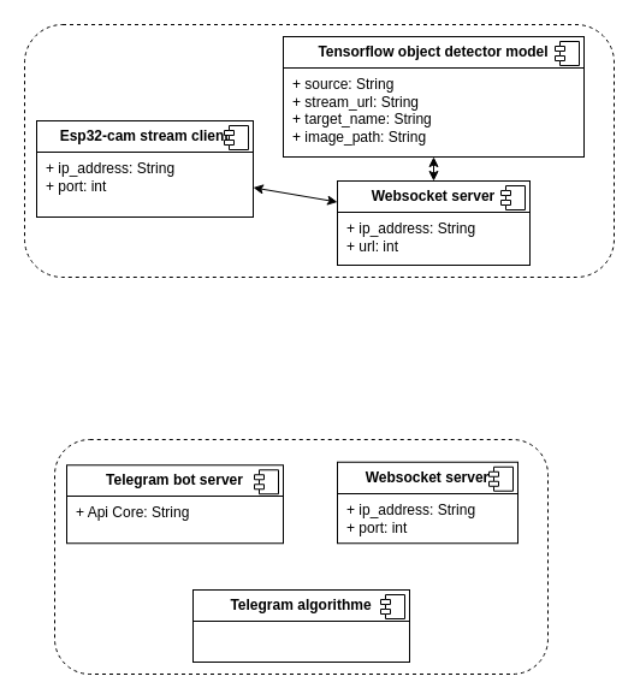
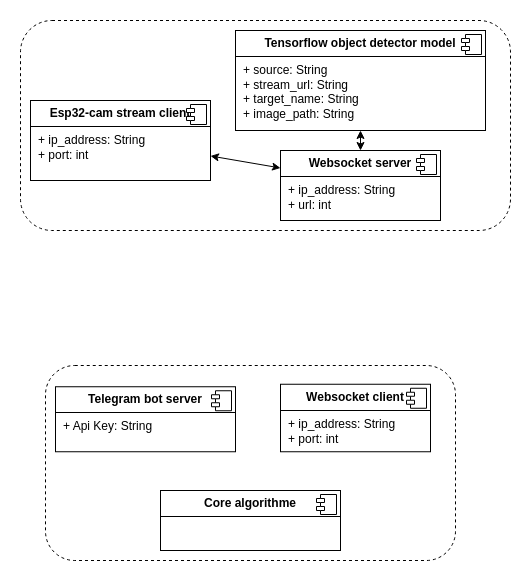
- <mxCell id="10" value="&lt;p style=&quot;margin:0px;margin-top:6px;text-align:center;&quot;&gt;&lt;b&gt;Websocket server&lt;/b&gt;&lt;/p&gt;&lt;hr size=&quot;1&quot; style=&quot;border-style:solid;&quot;&gt;&lt;p style=&quot;margin:0px;margin-left:8px;&quot;&gt;+ ip_address: String&lt;br&gt;+ port: int&lt;/p&gt;" style="align=left;overflow=fill;html=1;dropTarget=0;whiteSpace=wrap;" vertex="1" parent="1"><mxGeometry x="280" y="383.75" width="150" height="67.5" as="geometry" /></mxCell>
+ <mxCell id="10" value="&lt;p style=&quot;margin:0px;margin-top:6px;text-align:center;&quot;&gt;&lt;b&gt;Websocket client&lt;/b&gt;&lt;/p&gt;&lt;hr size=&quot;1&quot; style=&quot;border-style:solid;&quot;&gt;&lt;p style=&quot;margin:0px;margin-left:8px;&quot;&gt;+ ip_address: String&lt;br&gt;+ port: int&lt;/p&gt;" style="align=left;overflow=fill;html=1;dropTarget=0;whiteSpace=wrap;" vertex="1" parent="1"><mxGeometry x="280" y="383.75" width="150" height="67.5" as="geometry" /></mxCell>
- <mxCell id="12" value="&lt;p style=&quot;margin:0px;margin-top:6px;text-align:center;&quot;&gt;&lt;b&gt;Telegram bot server&lt;/b&gt;&lt;/p&gt;&lt;hr size=&quot;1&quot; style=&quot;border-style:solid;&quot;&gt;&lt;p style=&quot;margin:0px;margin-left:8px;&quot;&gt;+ Api Core: String&lt;br&gt;&lt;/p&gt;" style="align=left;overflow=fill;html=1;dropTarget=0;whiteSpace=wrap;" vertex="1" parent="1"><mxGeometry x="55" y="386.25" width="180" height="65" as="geometry" /></mxCell>
+ <mxCell id="12" value="&lt;p style=&quot;margin:0px;margin-top:6px;text-align:center;&quot;&gt;&lt;b&gt;Telegram bot server&lt;/b&gt;&lt;/p&gt;&lt;hr size=&quot;1&quot; style=&quot;border-style:solid;&quot;&gt;&lt;p style=&quot;margin:0px;margin-left:8px;&quot;&gt;+ Api Key: String&lt;br&gt;&lt;/p&gt;" style="align=left;overflow=fill;html=1;dropTarget=0;whiteSpace=wrap;" vertex="1" parent="1"><mxGeometry x="55" y="386.25" width="180" height="65" as="geometry" /></mxCell>
- <mxCell id="14" value="&lt;p style=&quot;margin:0px;margin-top:6px;text-align:center;&quot;&gt;&lt;b&gt;Telegram algorithme&lt;/b&gt;&lt;/p&gt;&lt;hr size=&quot;1&quot; style=&quot;border-style:solid;&quot;&gt;&lt;p style=&quot;margin:0px;margin-left:8px;&quot;&gt;&lt;br&gt;&lt;br&gt;&lt;/p&gt;" style="align=left;overflow=fill;html=1;dropTarget=0;whiteSpace=wrap;" vertex="1" parent="1"><mxGeometry x="160" y="490" width="180" height="60" as="geometry" /></mxCell>
+ <mxCell id="14" value="&lt;p style=&quot;margin:0px;margin-top:6px;text-align:center;&quot;&gt;&lt;b&gt;Core algorithme&lt;/b&gt;&lt;/p&gt;&lt;hr size=&quot;1&quot; style=&quot;border-style:solid;&quot;&gt;&lt;p style=&quot;margin:0px;margin-left:8px;&quot;&gt;&lt;br&gt;&lt;br&gt;&lt;/p&gt;" style="align=left;overflow=fill;html=1;dropTarget=0;whiteSpace=wrap;" vertex="1" parent="1"><mxGeometry x="160" y="490" width="180" height="60" as="geometry" /></mxCell>
